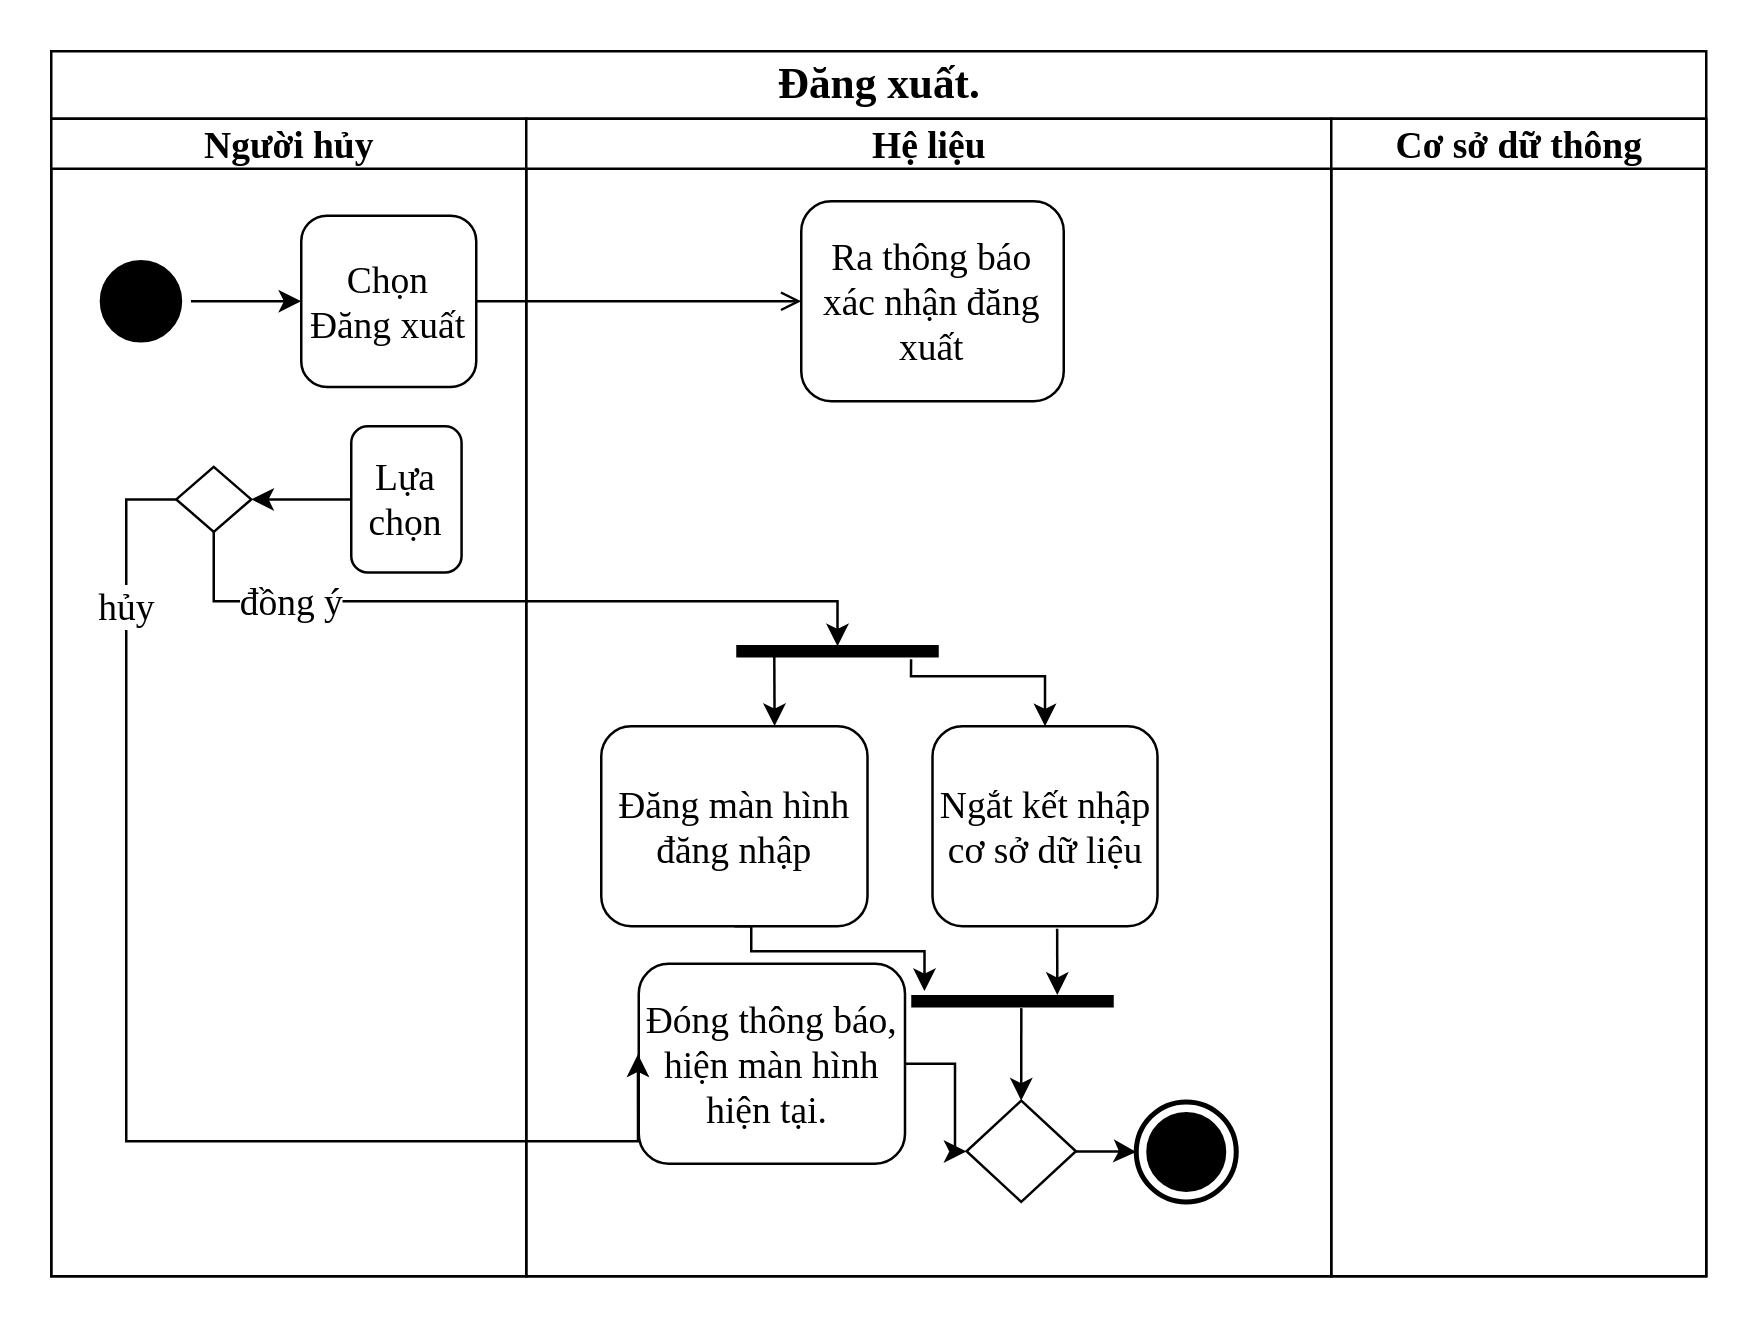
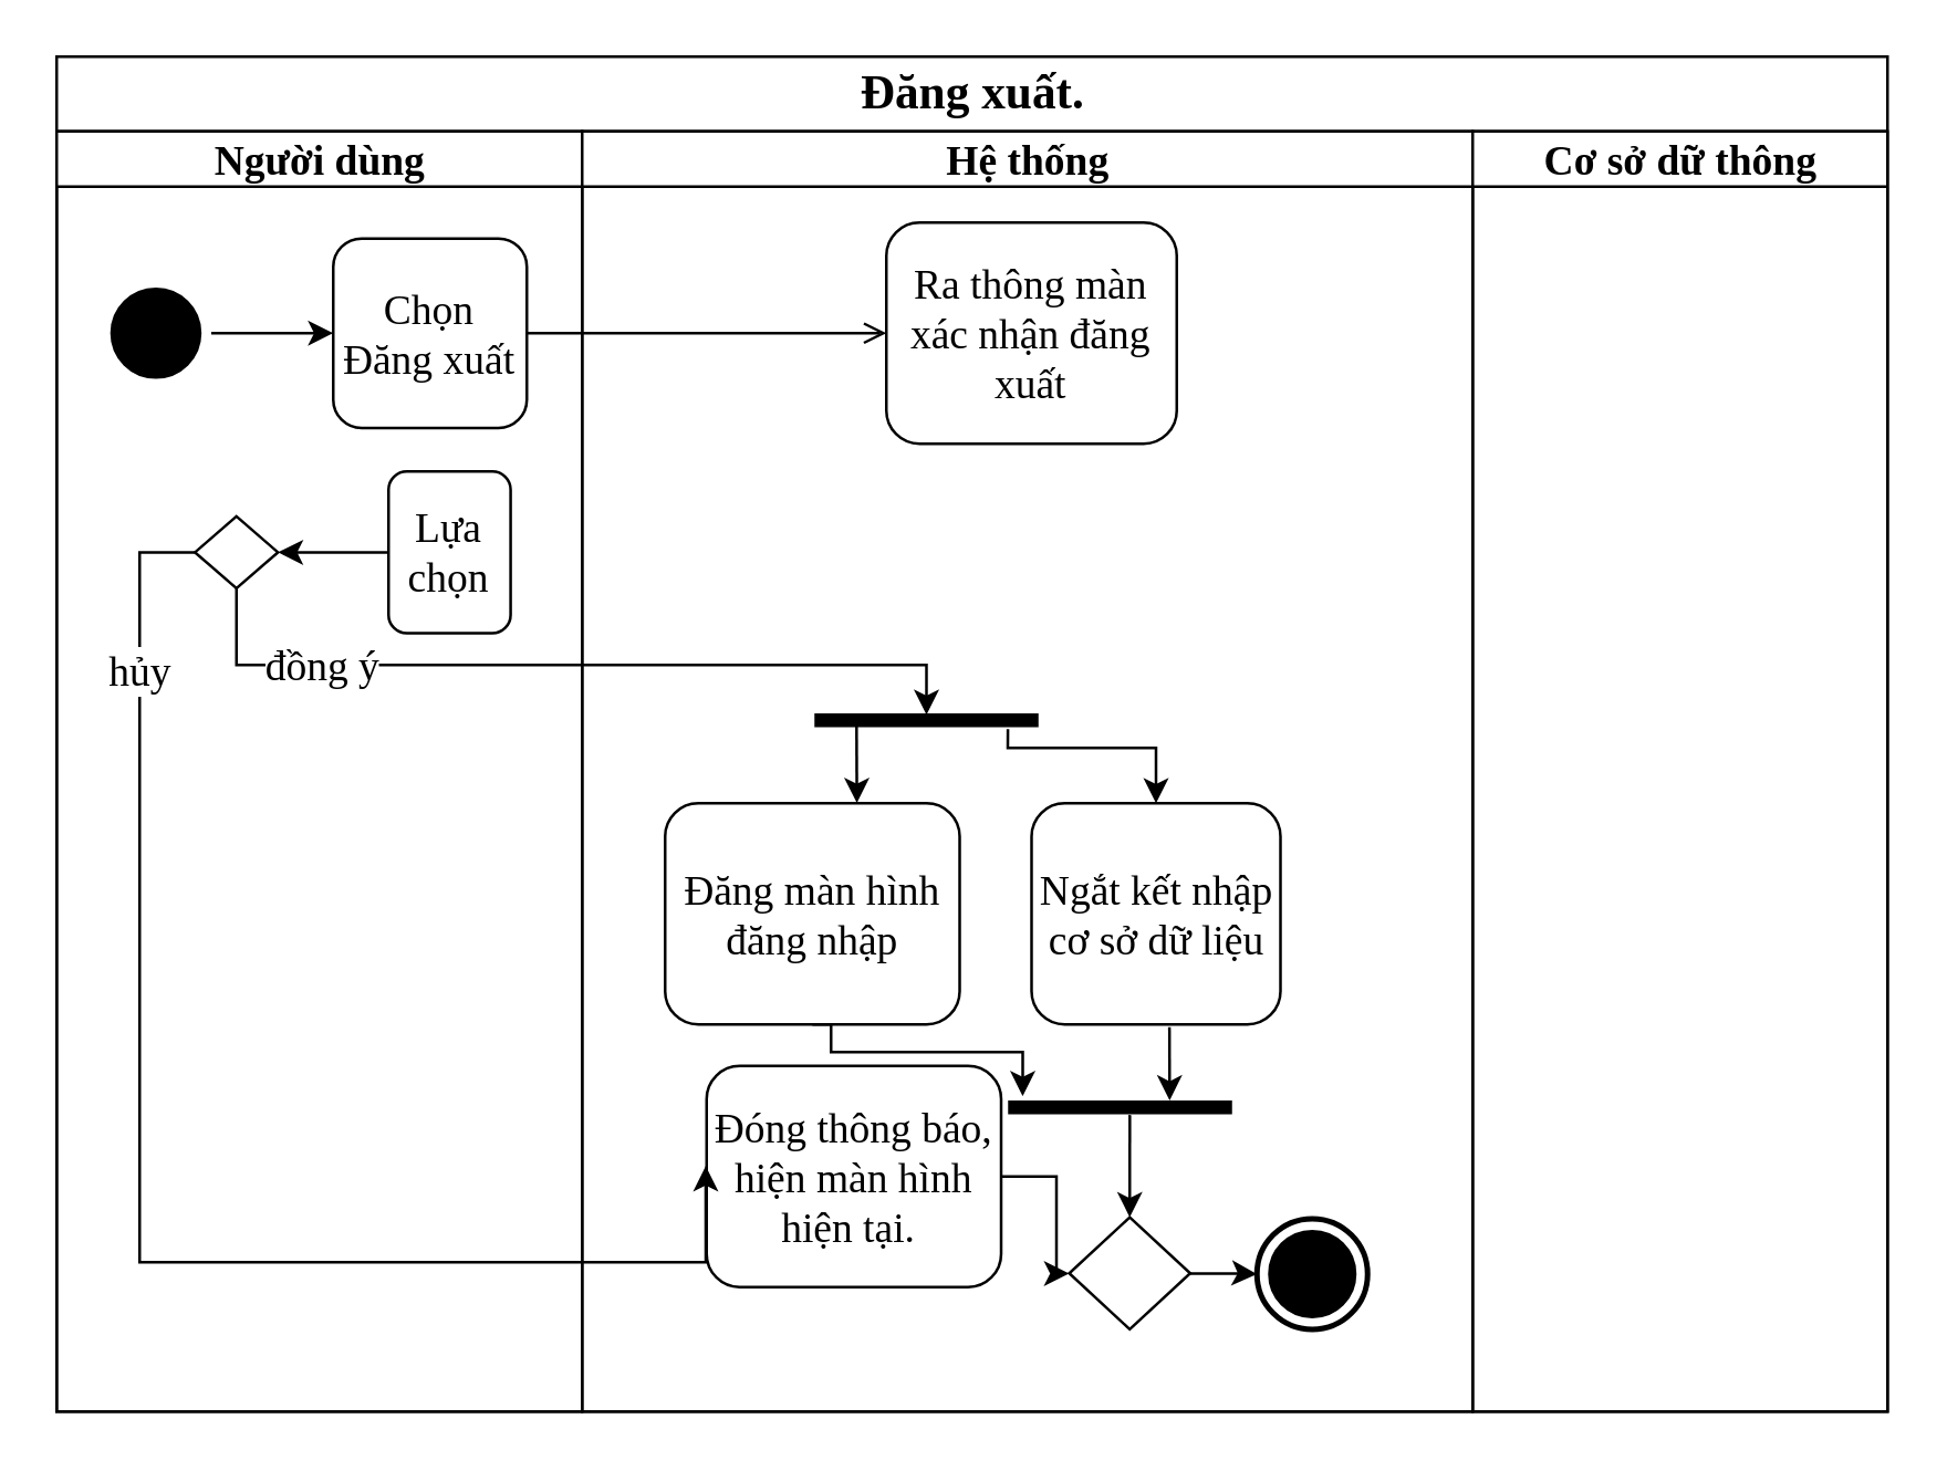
- <mxCell id="3" value="Người hủy" style="swimlane;html=1;startSize=20;fontSize=15;fontFamily=Times New Roman;" parent="2" vertex="1"><mxGeometry y="27" width="190" height="463" as="geometry"><mxRectangle y="20" width="30" height="460" as="alternateBounds" /></mxGeometry></mxCell>
+ <mxCell id="3" value="Người dùng" style="swimlane;html=1;startSize=20;fontSize=15;fontFamily=Times New Roman;" parent="2" vertex="1"><mxGeometry y="27" width="190" height="463" as="geometry"><mxRectangle y="20" width="30" height="460" as="alternateBounds" /></mxGeometry></mxCell>
- <mxCell id="11" value="Hệ liệu" style="swimlane;html=1;startSize=20;fontSize=15;fontFamily=Times New Roman;" parent="2" vertex="1"><mxGeometry x="190" y="27" width="322" height="463" as="geometry" /></mxCell>
+ <mxCell id="11" value="Hệ thống" style="swimlane;html=1;startSize=20;fontSize=15;fontFamily=Times New Roman;" parent="2" vertex="1"><mxGeometry x="190" y="27" width="322" height="463" as="geometry" /></mxCell>
- <mxCell id="14" value="&lt;span style=&quot;font-size: 15px ; line-height: 107% ; font-family: &amp;#34;times new roman&amp;#34; , serif&quot;&gt;Ra thông báo xác nhận đăng xuất&lt;/span&gt;" style="shape=rect;html=1;rounded=1;whiteSpace=wrap;align=center;glass=0;strokeColor=#000000;fontFamily=Times New Roman;fontSize=15;" parent="11" vertex="1"><mxGeometry x="110" y="33" width="105" height="80" as="geometry" /></mxCell>
+ <mxCell id="14" value="&lt;span style=&quot;font-size: 15px ; line-height: 107% ; font-family: &amp;#34;times new roman&amp;#34; , serif&quot;&gt;Ra thông màn xác nhận đăng xuất&lt;/span&gt;" style="shape=rect;html=1;rounded=1;whiteSpace=wrap;align=center;glass=0;strokeColor=#000000;fontFamily=Times New Roman;fontSize=15;" parent="11" vertex="1"><mxGeometry x="110" y="33" width="105" height="80" as="geometry" /></mxCell>
